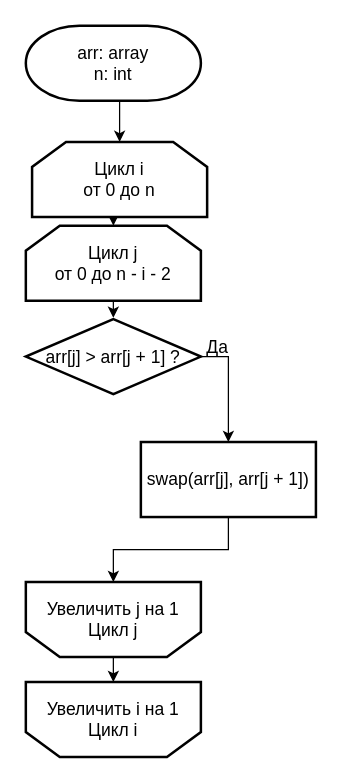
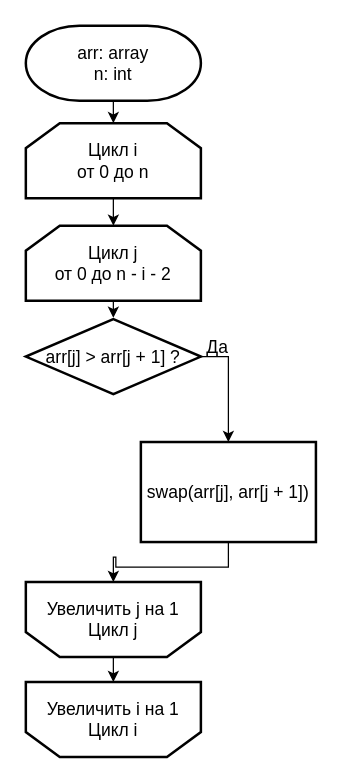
- <mxCell id="5" value="&lt;font style=&quot;font-size: 14px&quot;&gt;Цикл i&lt;br&gt;от 0 до n&lt;/font&gt;" style="strokeWidth=2;html=1;shape=stencil(rZVNb4MwDIZ/Ta5VIFpXjlPWnapeetg5pe6ICgkKWbv9+6W4aHwMxrxKHPBreB9sbIUJWWWqBBZzowpg4pnF8cbaMggbXWgfwnCbYWLJMbxgmKwwVFUJqUftrJxW+xwwU3lnT3DRB39z0CYDh65izfhTeOZ6CZlaY4KJtqbqZFr5YKa0Ce/yDzTjiwfEfN5ijMpAKMCD66jf5W1RYPELmRTNI+0IpG5FDfc30uvfSRGNtKZ0r8+KZsK2hLr4gsc9XLKayduReAm1OlIvm60jVDfCEzIoYwso5F6lpzdn383hx68s1XW5B4kmXdgztIau16upBjQOuTYth8d/O/QaeAeLJcGC39mBUgblb6S5rWBiaIM+mIhaHRkjIY/WwcR8HXWe4zkyNroDg1rFc60WvgA=);whiteSpace=wrap;" vertex="1" parent="1"><mxGeometry x="25" y="113" width="140" height="60" as="geometry" /></mxCell>
+ <mxCell id="5" value="&lt;font style=&quot;font-size: 14px&quot;&gt;Цикл i&lt;br&gt;от 0 до n&lt;/font&gt;" style="strokeWidth=2;html=1;shape=stencil(rZVNb4MwDIZ/Ta5VIFpXjlPWnapeetg5pe6ICgkKWbv9+6W4aHwMxrxKHPBreB9sbIUJWWWqBBZzowpg4pnF8cbaMggbXWgfwnCbYWLJMbxgmKwwVFUJqUftrJxW+xwwU3lnT3DRB39z0CYDh65izfhTeOZ6CZlaY4KJtqbqZFr5YKa0Ce/yDzTjiwfEfN5ijMpAKMCD66jf5W1RYPELmRTNI+0IpG5FDfc30uvfSRGNtKZ0r8+KZsK2hLr4gsc9XLKayduReAm1OlIvm60jVDfCEzIoYwso5F6lpzdn383hx68s1XW5B4kmXdgztIau16upBjQOuTYth8d/O/QaeAeLJcGC39mBUgblb6S5rWBiaIM+mIhaHRkjIY/WwcR8HXWe4zkyNroDg1rFc60WvgA=);whiteSpace=wrap;" vertex="1" parent="1"><mxGeometry x="20" y="98" width="140" height="60" as="geometry" /></mxCell>
- <mxCell id="12" value="&lt;font style=&quot;font-size: 14px&quot;&gt;swap(arr[j], arr[j + 1])&lt;/font&gt;" style="whiteSpace=wrap;html=1;strokeWidth=2;" vertex="1" parent="1"><mxGeometry x="112" y="353" width="140" height="60" as="geometry" /></mxCell>
+ <mxCell id="12" value="&lt;font style=&quot;font-size: 14px&quot;&gt;swap(arr[j], arr[j + 1])&lt;/font&gt;" style="whiteSpace=wrap;html=1;strokeWidth=2;" vertex="1" parent="1"><mxGeometry x="112" y="353" width="140" height="80" as="geometry" /></mxCell>
